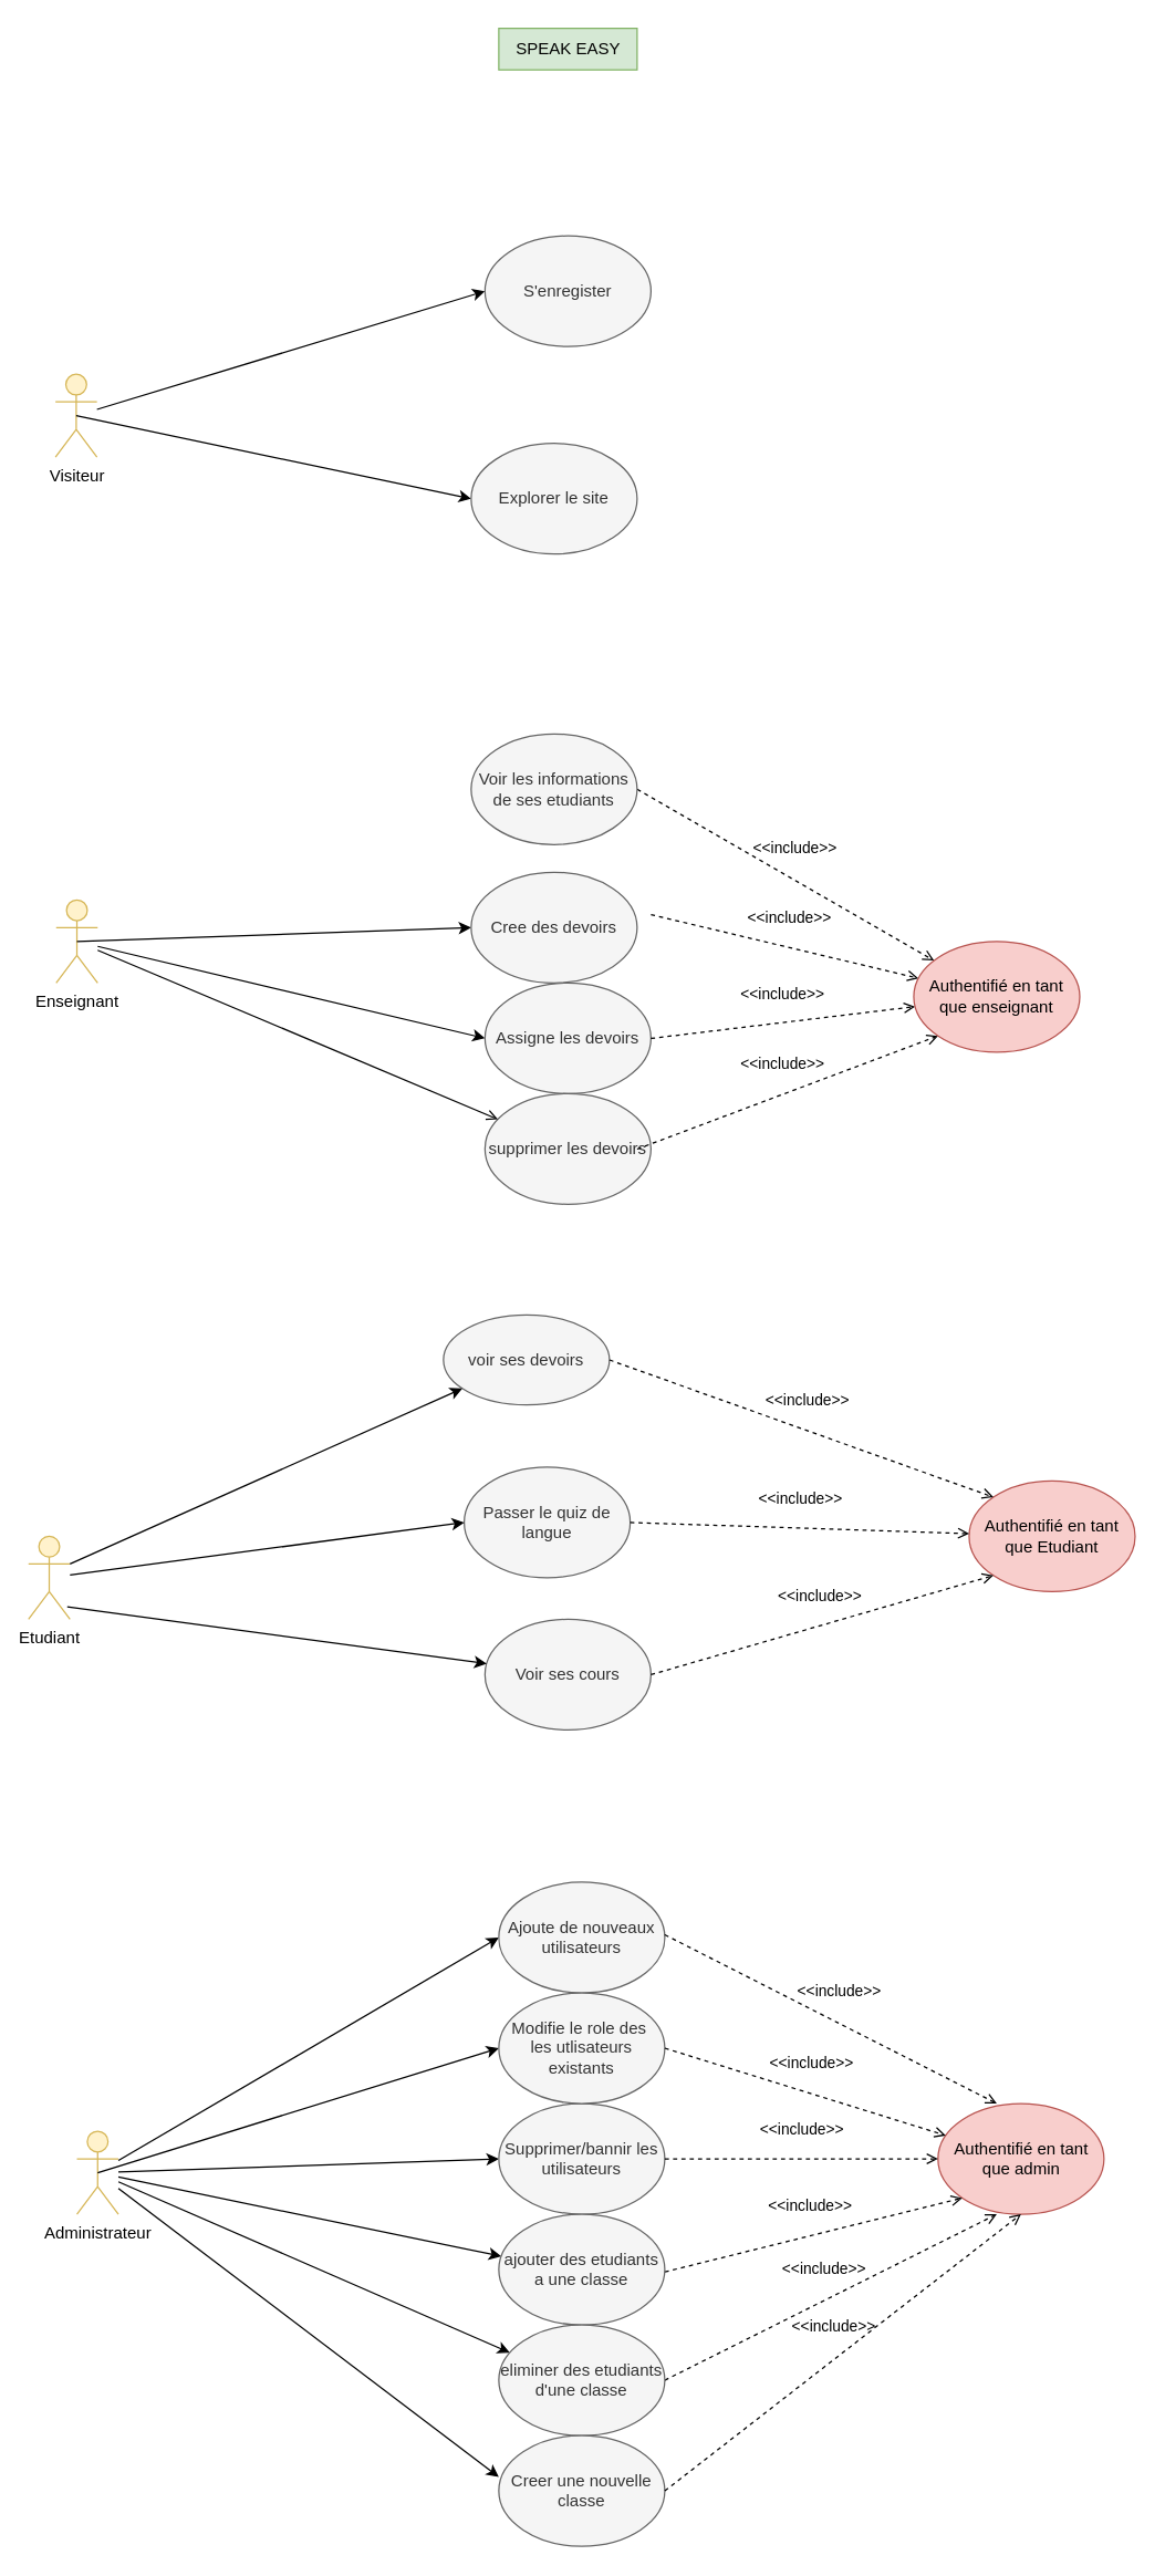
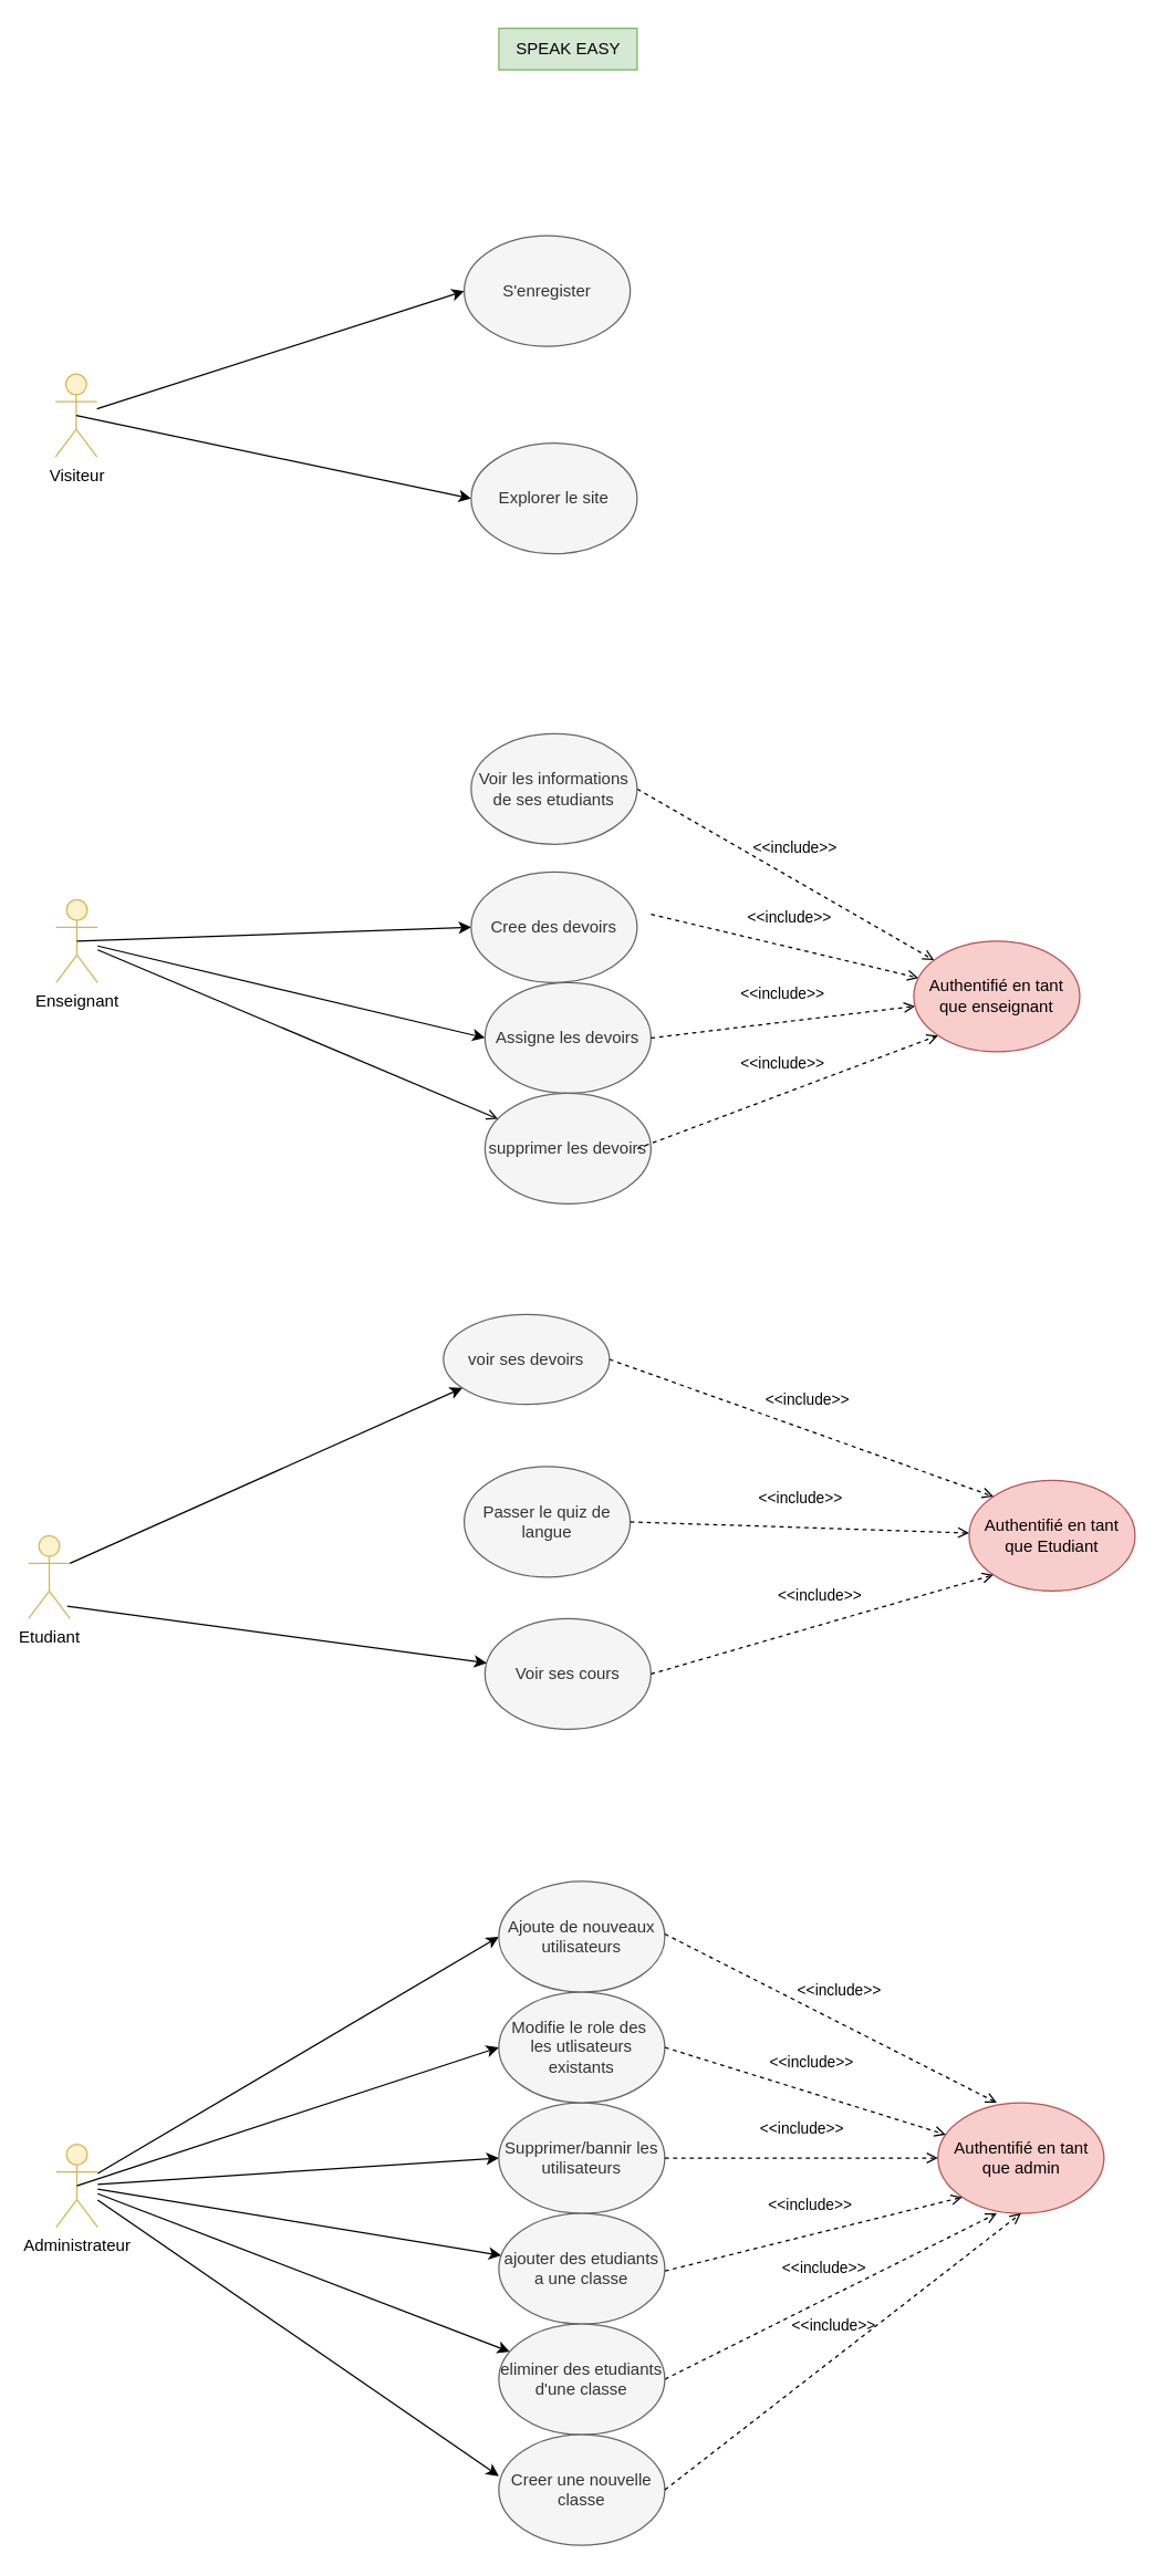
- <mxCell id="47" value="S'enregister" style="ellipse;whiteSpace=wrap;html=1;fillColor=#f5f5f5;fontColor=#333333;strokeColor=#666666;" vertex="1" parent="1"><mxGeometry x="350" y="170" width="120" height="80" as="geometry" /></mxCell>
+ <mxCell id="47" value="S'enregister" style="ellipse;whiteSpace=wrap;html=1;fillColor=#f5f5f5;fontColor=#333333;strokeColor=#666666;" vertex="1" parent="1"><mxGeometry x="335" y="170" width="120" height="80" as="geometry" /></mxCell>
- <mxCell id="50" value="" style="endArrow=classic;html=1;rounded=0;entryX=0;entryY=0.5;entryDx=0;entryDy=0;" edge="1" parent="1" source="11" target="49"><mxGeometry width="50" height="50" relative="1" as="geometry"><mxPoint x="41" y="1149" as="sourcePoint" /><mxPoint x="320" y="1030" as="targetPoint" /></mxGeometry></mxCell>
- <mxCell id="16" value="Administrateur" style="shape=umlActor;verticalLabelPosition=bottom;verticalAlign=top;html=1;outlineConnect=0;fillColor=#fff2cc;strokeColor=#d6b656;" parent="1" vertex="1"><mxGeometry x="55" y="1540" width="30" height="60" as="geometry" /></mxCell>
+ <mxCell id="16" value="Administrateur" style="shape=umlActor;verticalLabelPosition=bottom;verticalAlign=top;html=1;outlineConnect=0;fillColor=#fff2cc;strokeColor=#d6b656;" parent="1" vertex="1"><mxGeometry x="40" y="1550" width="30" height="60" as="geometry" /></mxCell>
